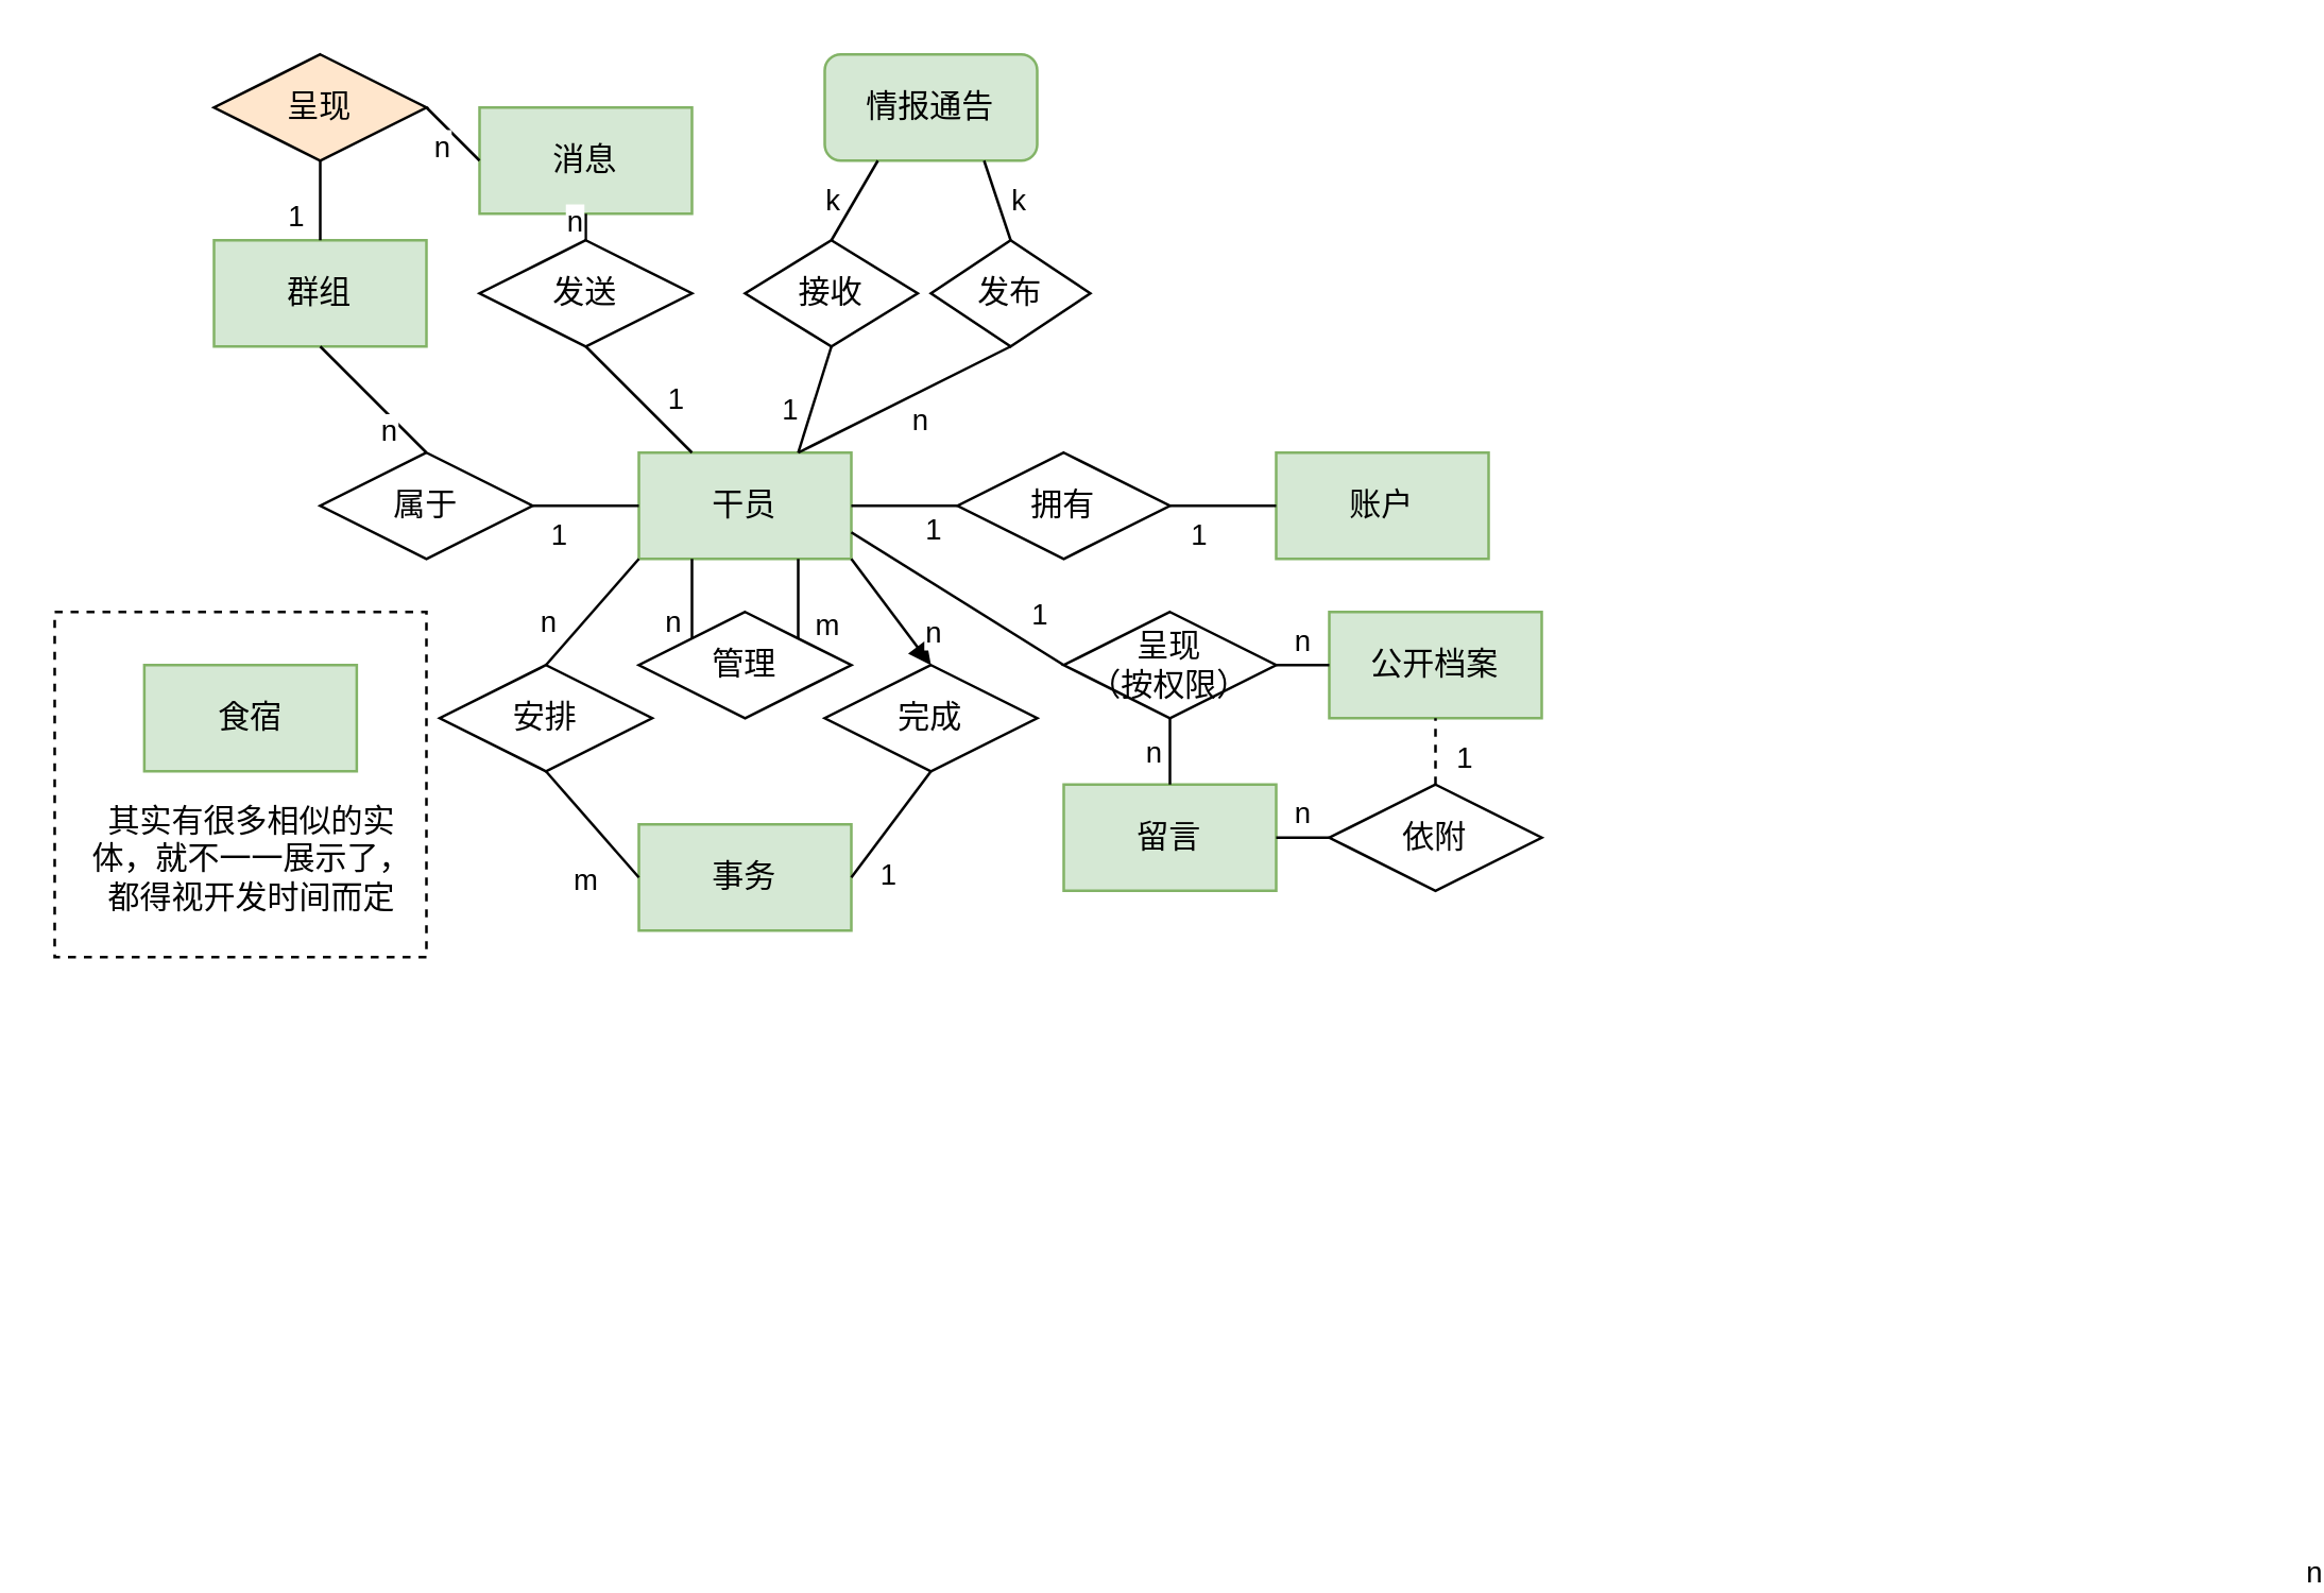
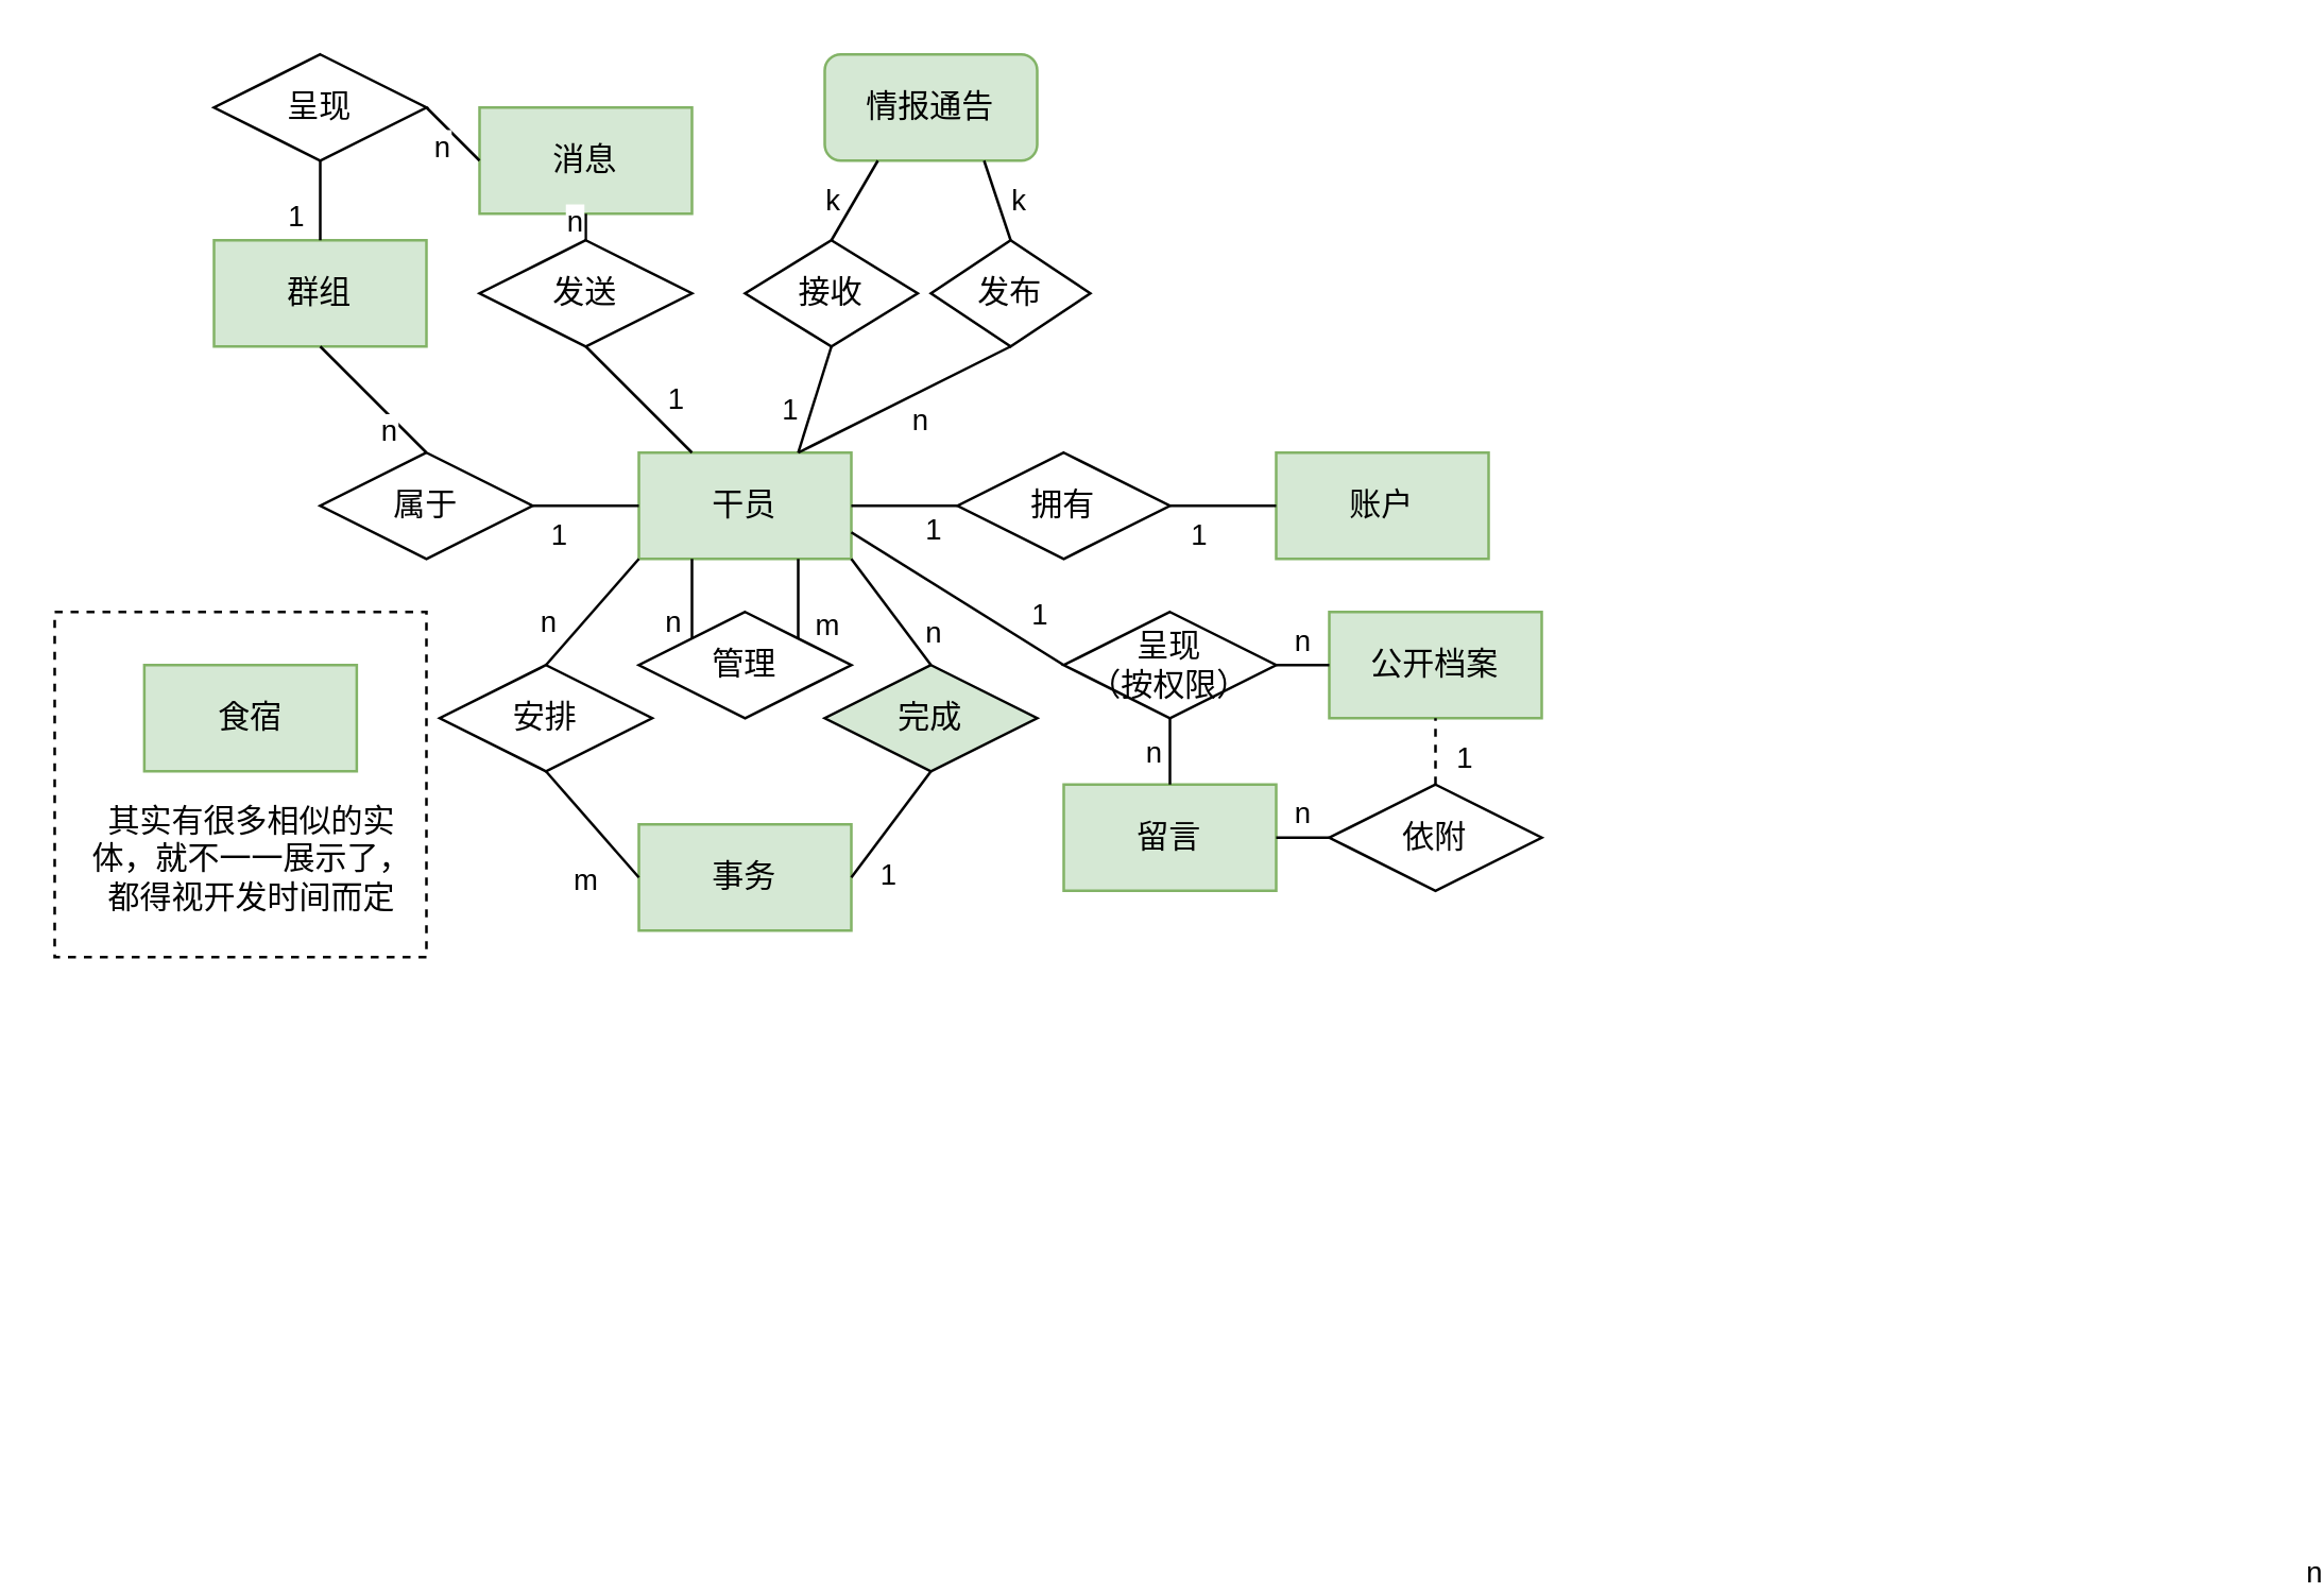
- <mxCell id="45" value="呈现" style="rhombus;whiteSpace=wrap;html=1;fillColor=#ffe6cc;" vertex="1" parent="1"><mxGeometry x="80" y="20" width="80" height="40" as="geometry" /></mxCell>
+ <mxCell id="45" value="呈现" style="rhombus;whiteSpace=wrap;html=1;" vertex="1" parent="1"><mxGeometry x="80" y="20" width="80" height="40" as="geometry" /></mxCell>
- <mxCell id="53" value="" style="endArrow=block;html=1;rounded=0;entryX=0.5;entryY=0;entryDx=0;entryDy=0;exitX=1;exitY=1;exitDx=0;exitDy=0;" edge="1" parent="1" source="3" target="52"><mxGeometry width="50" height="50" relative="1" as="geometry"><mxPoint x="250" y="220" as="sourcePoint" /><mxPoint x="215" y="260" as="targetPoint" /></mxGeometry></mxCell>
+ <mxCell id="53" value="" style="endArrow=none;html=1;rounded=0;entryX=0.5;entryY=0;entryDx=0;entryDy=0;exitX=1;exitY=1;exitDx=0;exitDy=0;" edge="1" parent="1" source="3" target="52"><mxGeometry width="50" height="50" relative="1" as="geometry"><mxPoint x="250" y="220" as="sourcePoint" /><mxPoint x="215" y="260" as="targetPoint" /></mxGeometry></mxCell>
- <mxCell id="52" value="完成" style="rhombus;whiteSpace=wrap;html=1;" vertex="1" parent="1"><mxGeometry x="310" y="250" width="80" height="40" as="geometry" /></mxCell>
+ <mxCell id="52" value="完成" style="rhombus;whiteSpace=wrap;html=1;fillColor=#d5e8d4;" vertex="1" parent="1"><mxGeometry x="310" y="250" width="80" height="40" as="geometry" /></mxCell>
